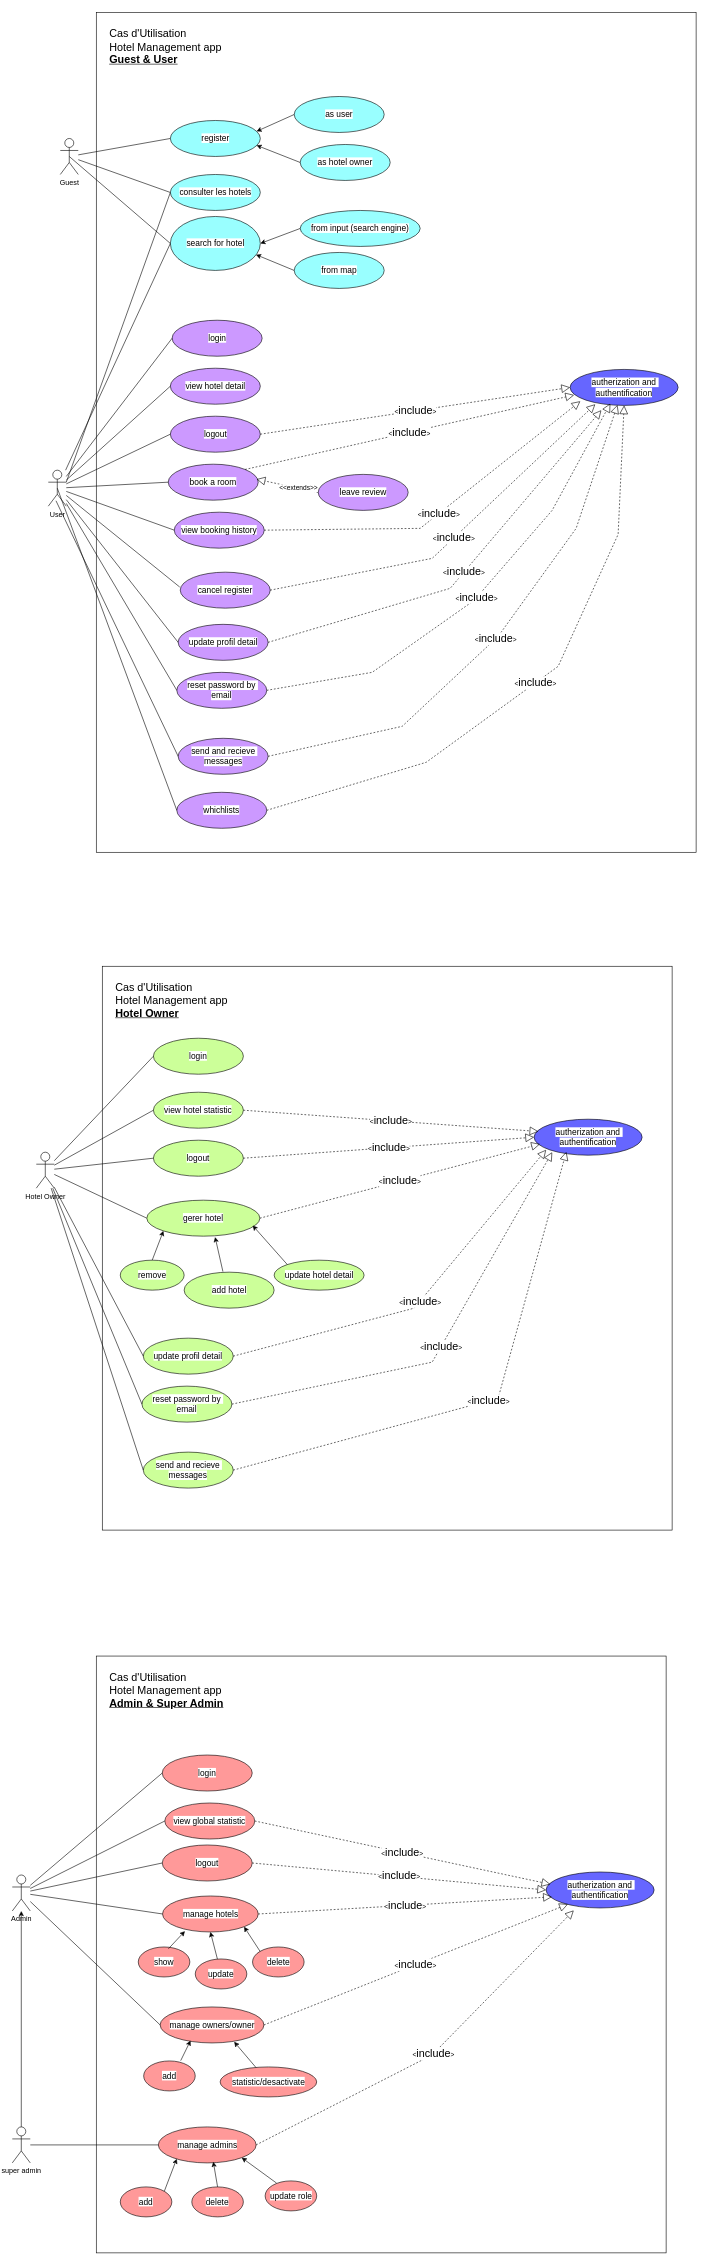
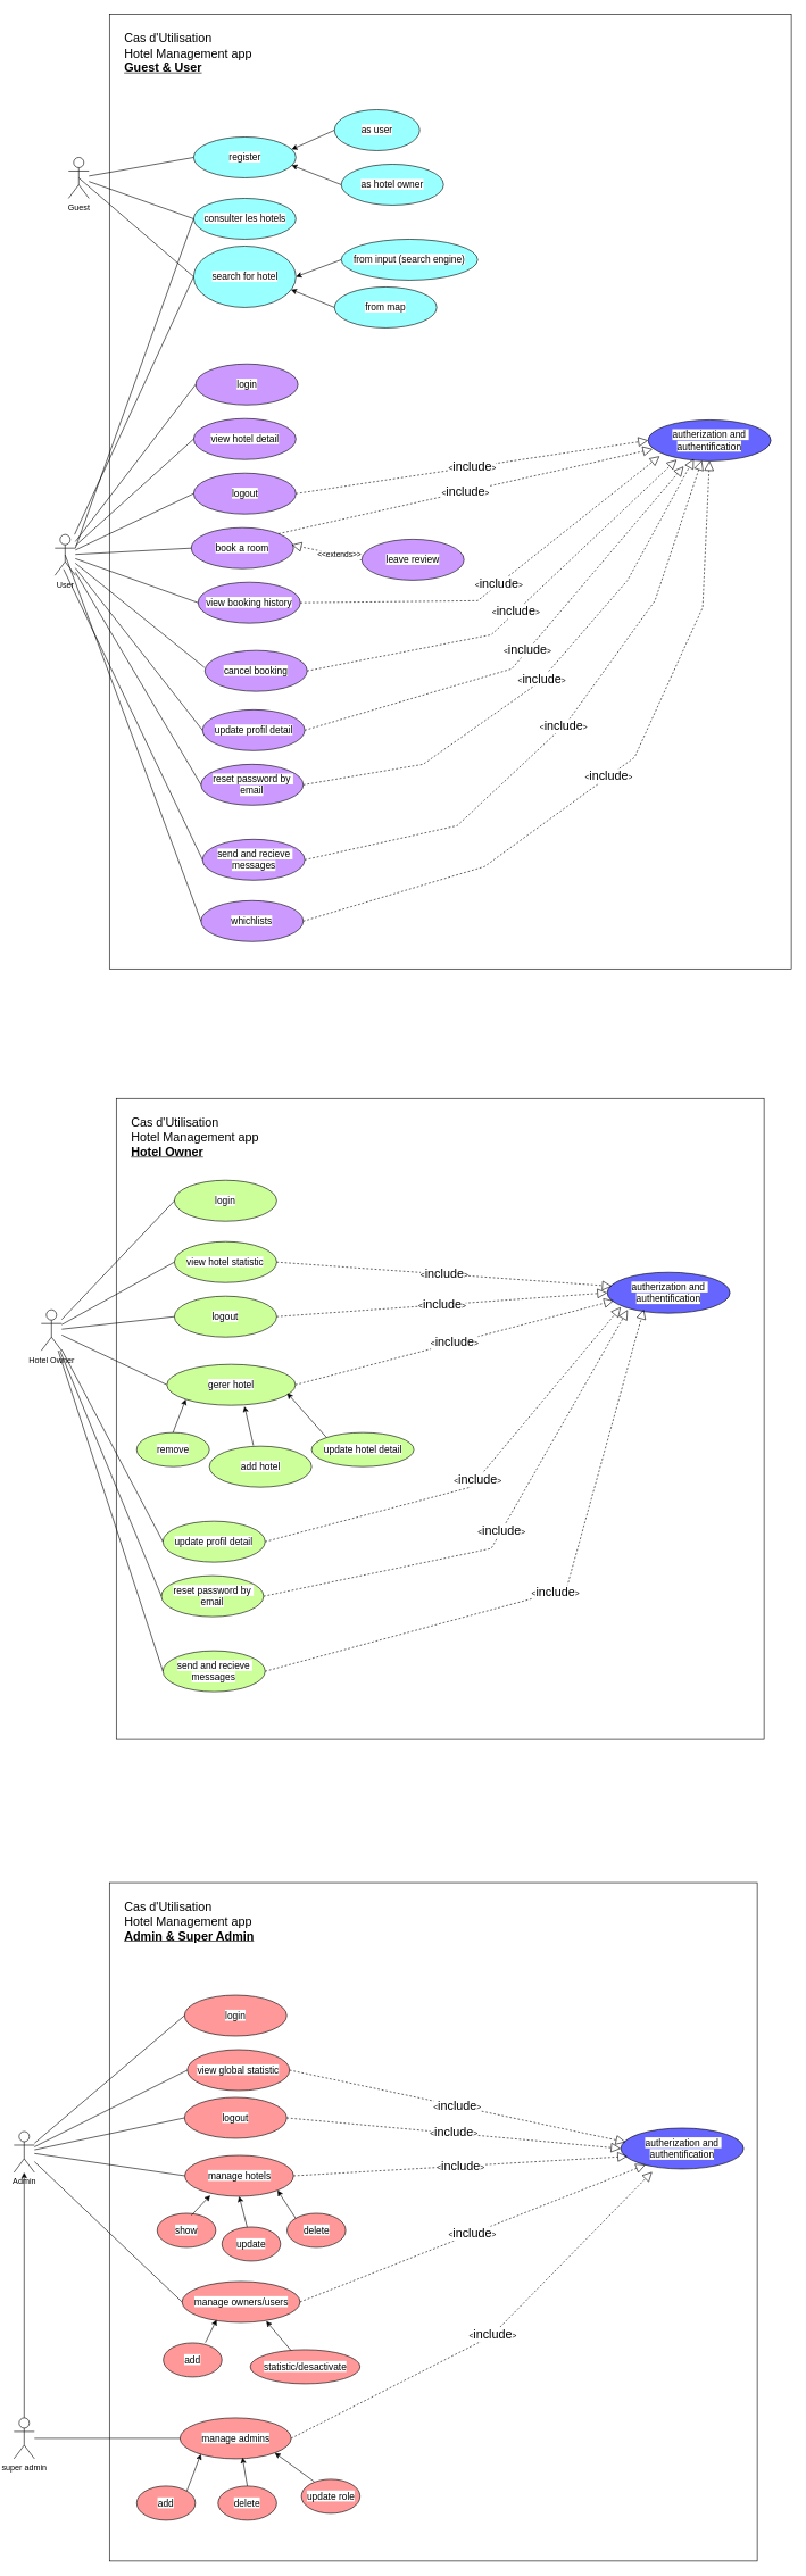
- <mxCell id="7" value="&lt;div style=&quot;text-align: start;&quot;&gt;&lt;font face=&quot;Nunito Sans, sans-serif&quot; color=&quot;#000000&quot;&gt;&lt;span style=&quot;font-size: 14px; white-space-collapse: preserve; background-color: rgb(255, 255, 255);&quot;&gt;as user&lt;/span&gt;&lt;/font&gt;&lt;/div&gt;" style="ellipse;whiteSpace=wrap;html=1;fillColor=#99FFFF;" parent="1" vertex="1"><mxGeometry x="490" y="160" width="150" height="60" as="geometry" /></mxCell>
+ <mxCell id="7" value="&lt;div style=&quot;text-align: start;&quot;&gt;&lt;font face=&quot;Nunito Sans, sans-serif&quot; color=&quot;#000000&quot;&gt;&lt;span style=&quot;font-size: 14px; white-space-collapse: preserve; background-color: rgb(255, 255, 255);&quot;&gt;as user&lt;/span&gt;&lt;/font&gt;&lt;/div&gt;" style="ellipse;whiteSpace=wrap;html=1;fillColor=#99FFFF;" parent="1" vertex="1"><mxGeometry x="490" y="160" width="125" height="60" as="geometry" /></mxCell>
- <mxCell id="16" value="&lt;div style=&quot;text-align: start;&quot;&gt;&lt;font face=&quot;Nunito Sans, sans-serif&quot; color=&quot;#000000&quot;&gt;&lt;span style=&quot;font-size: 14px; white-space-collapse: preserve; background-color: rgb(255, 255, 255);&quot;&gt;cancel register&lt;/span&gt;&lt;/font&gt;&lt;/div&gt;" style="ellipse;whiteSpace=wrap;html=1;fillColor=#CC99FF;" parent="1" vertex="1"><mxGeometry x="300" y="953" width="150" height="60" as="geometry" /></mxCell>
+ <mxCell id="16" value="&lt;div style=&quot;text-align: start;&quot;&gt;&lt;font face=&quot;Nunito Sans, sans-serif&quot; color=&quot;#000000&quot;&gt;&lt;span style=&quot;font-size: 14px; white-space-collapse: preserve; background-color: rgb(255, 255, 255);&quot;&gt;cancel booking&lt;/span&gt;&lt;/font&gt;&lt;/div&gt;" style="ellipse;whiteSpace=wrap;html=1;fillColor=#CC99FF;" parent="1" vertex="1"><mxGeometry x="300" y="953" width="150" height="60" as="geometry" /></mxCell>
- <mxCell id="75" value="&lt;div style=&quot;&quot;&gt;&lt;span style=&quot;color: light-dark(rgb(0, 0, 0), rgb(255, 255, 255)); font-size: 14px; white-space-collapse: preserve; background-color: rgb(255, 255, 255);&quot;&gt;&lt;font face=&quot;Nunito Sans, sans-serif&quot;&gt;manage owners/owner&lt;/font&gt;&lt;/span&gt;&lt;/div&gt;" style="ellipse;whiteSpace=wrap;html=1;fillColor=#FF9999;align=center;" parent="1" vertex="1"><mxGeometry x="266.5" y="3345" width="173" height="60" as="geometry" /></mxCell>
+ <mxCell id="75" value="&lt;div style=&quot;&quot;&gt;&lt;span style=&quot;color: light-dark(rgb(0, 0, 0), rgb(255, 255, 255)); font-size: 14px; white-space-collapse: preserve; background-color: rgb(255, 255, 255);&quot;&gt;&lt;font face=&quot;Nunito Sans, sans-serif&quot;&gt;manage owners/users&lt;/font&gt;&lt;/span&gt;&lt;/div&gt;" style="ellipse;whiteSpace=wrap;html=1;fillColor=#FF9999;align=center;" parent="1" vertex="1"><mxGeometry x="266.5" y="3345" width="173" height="60" as="geometry" /></mxCell>
